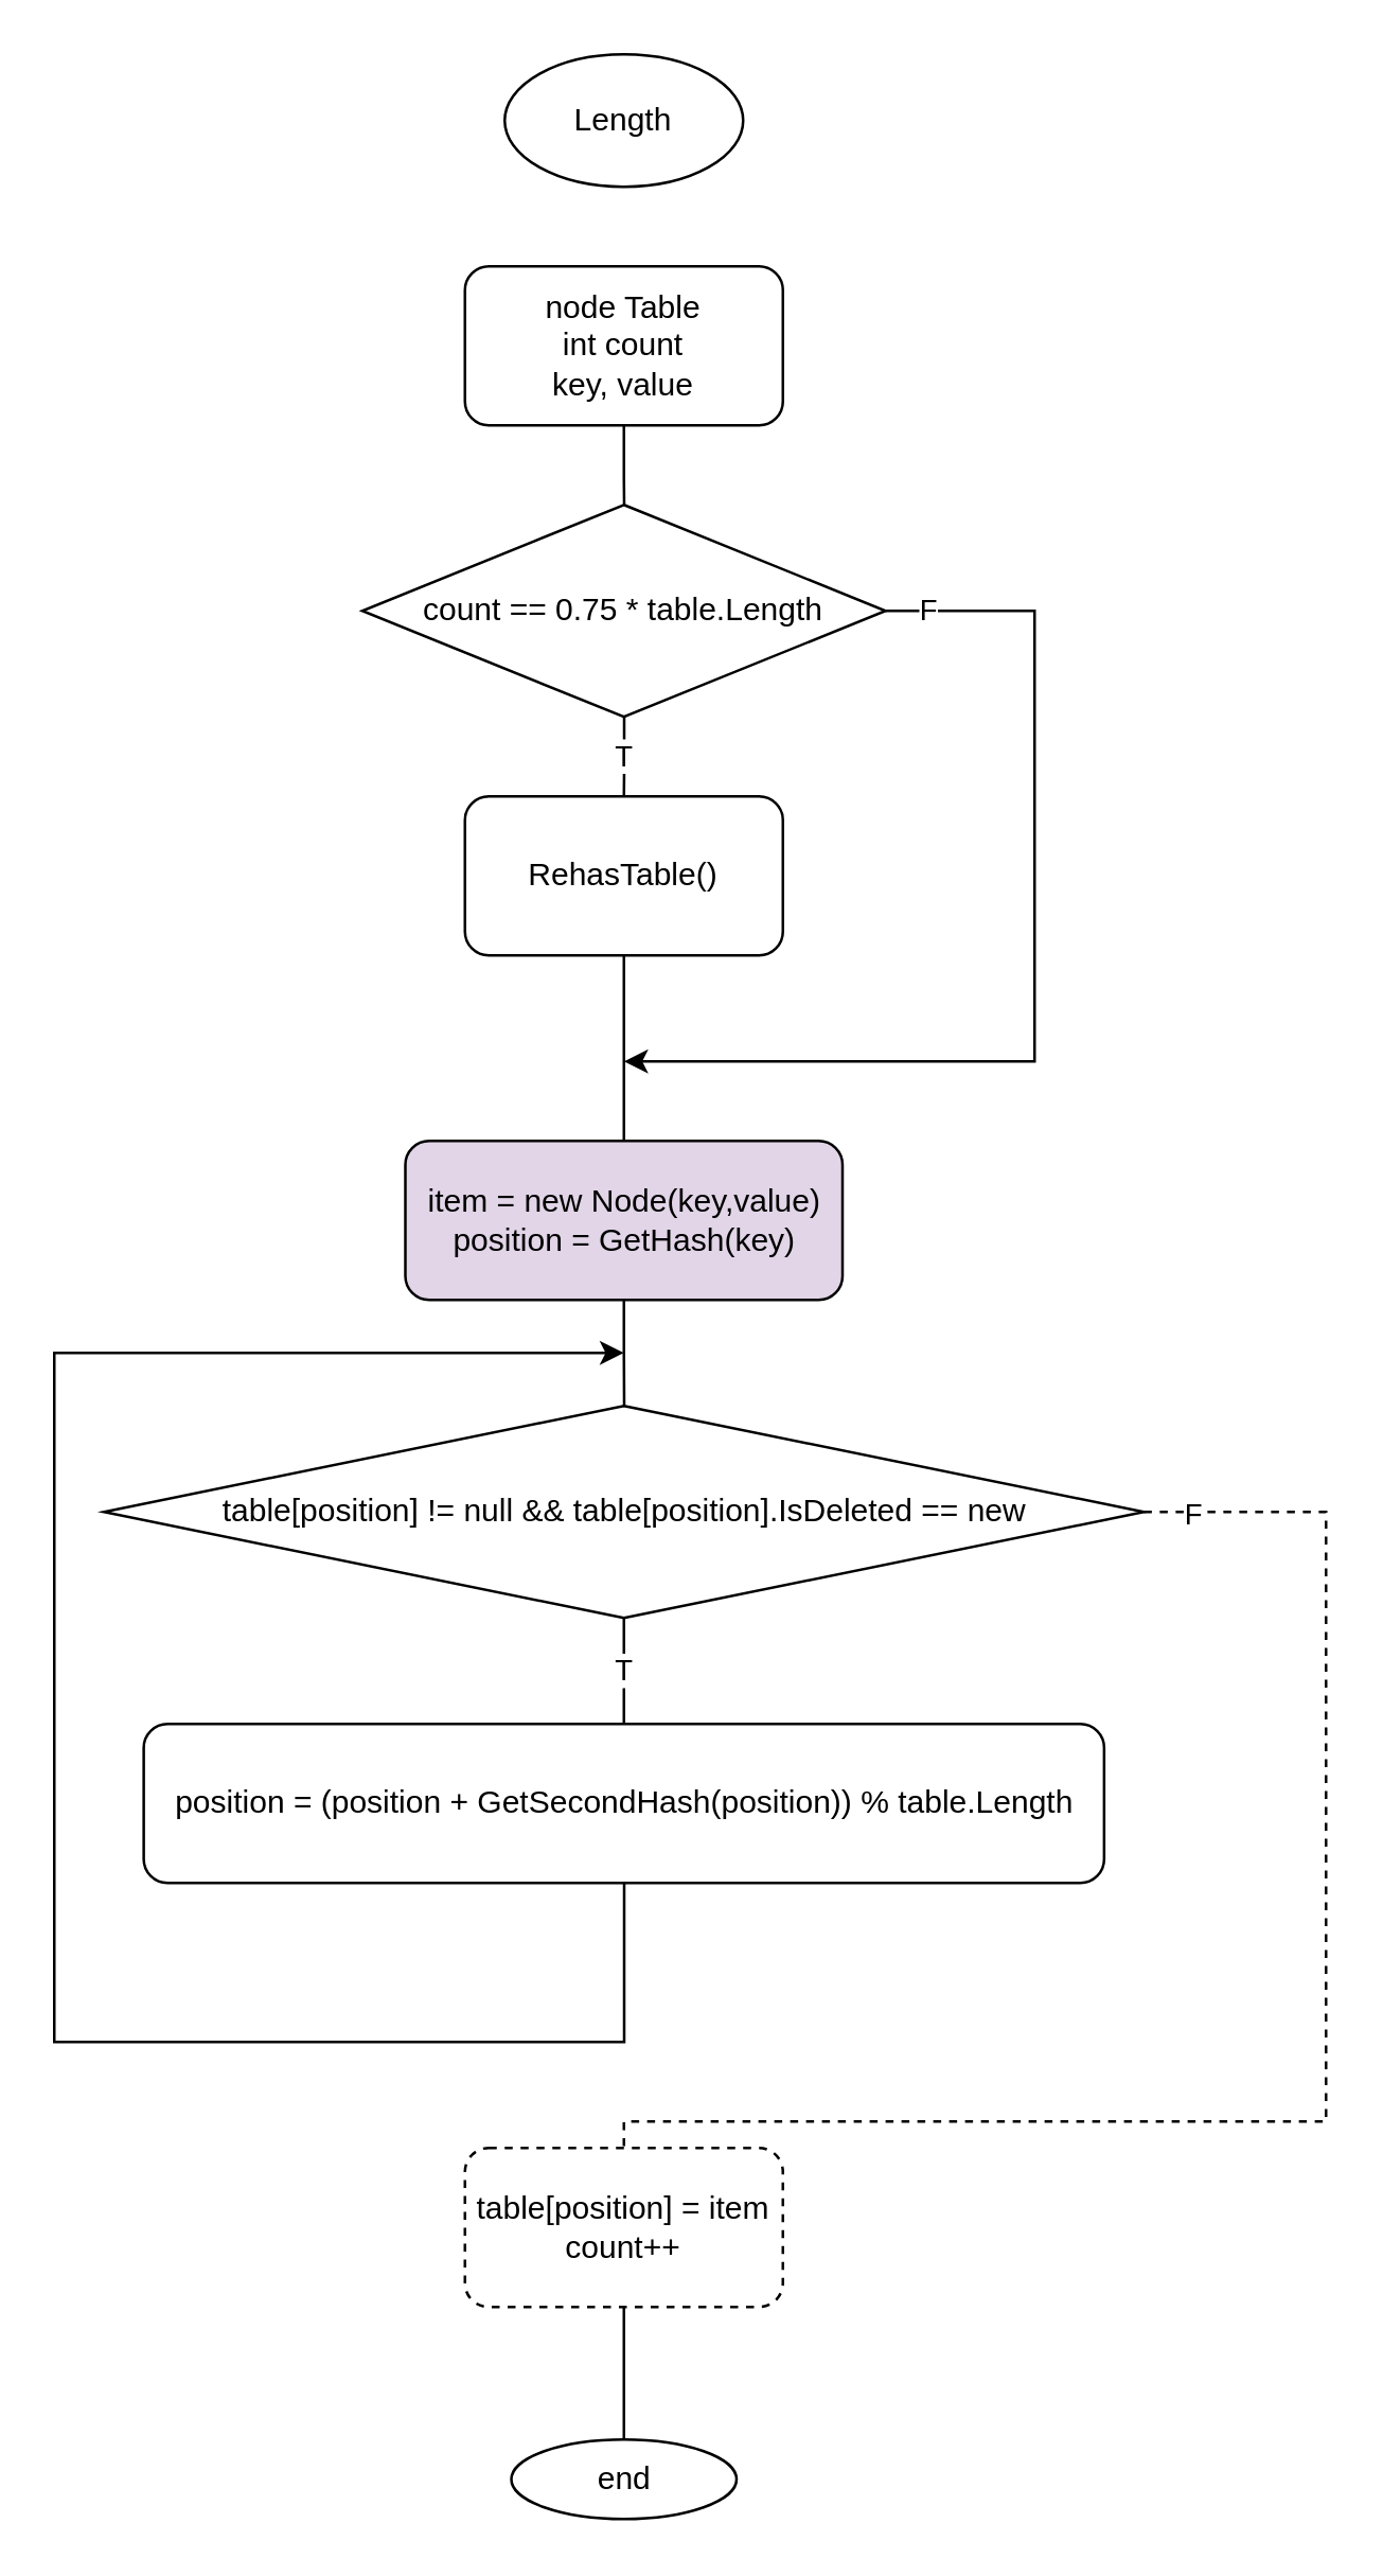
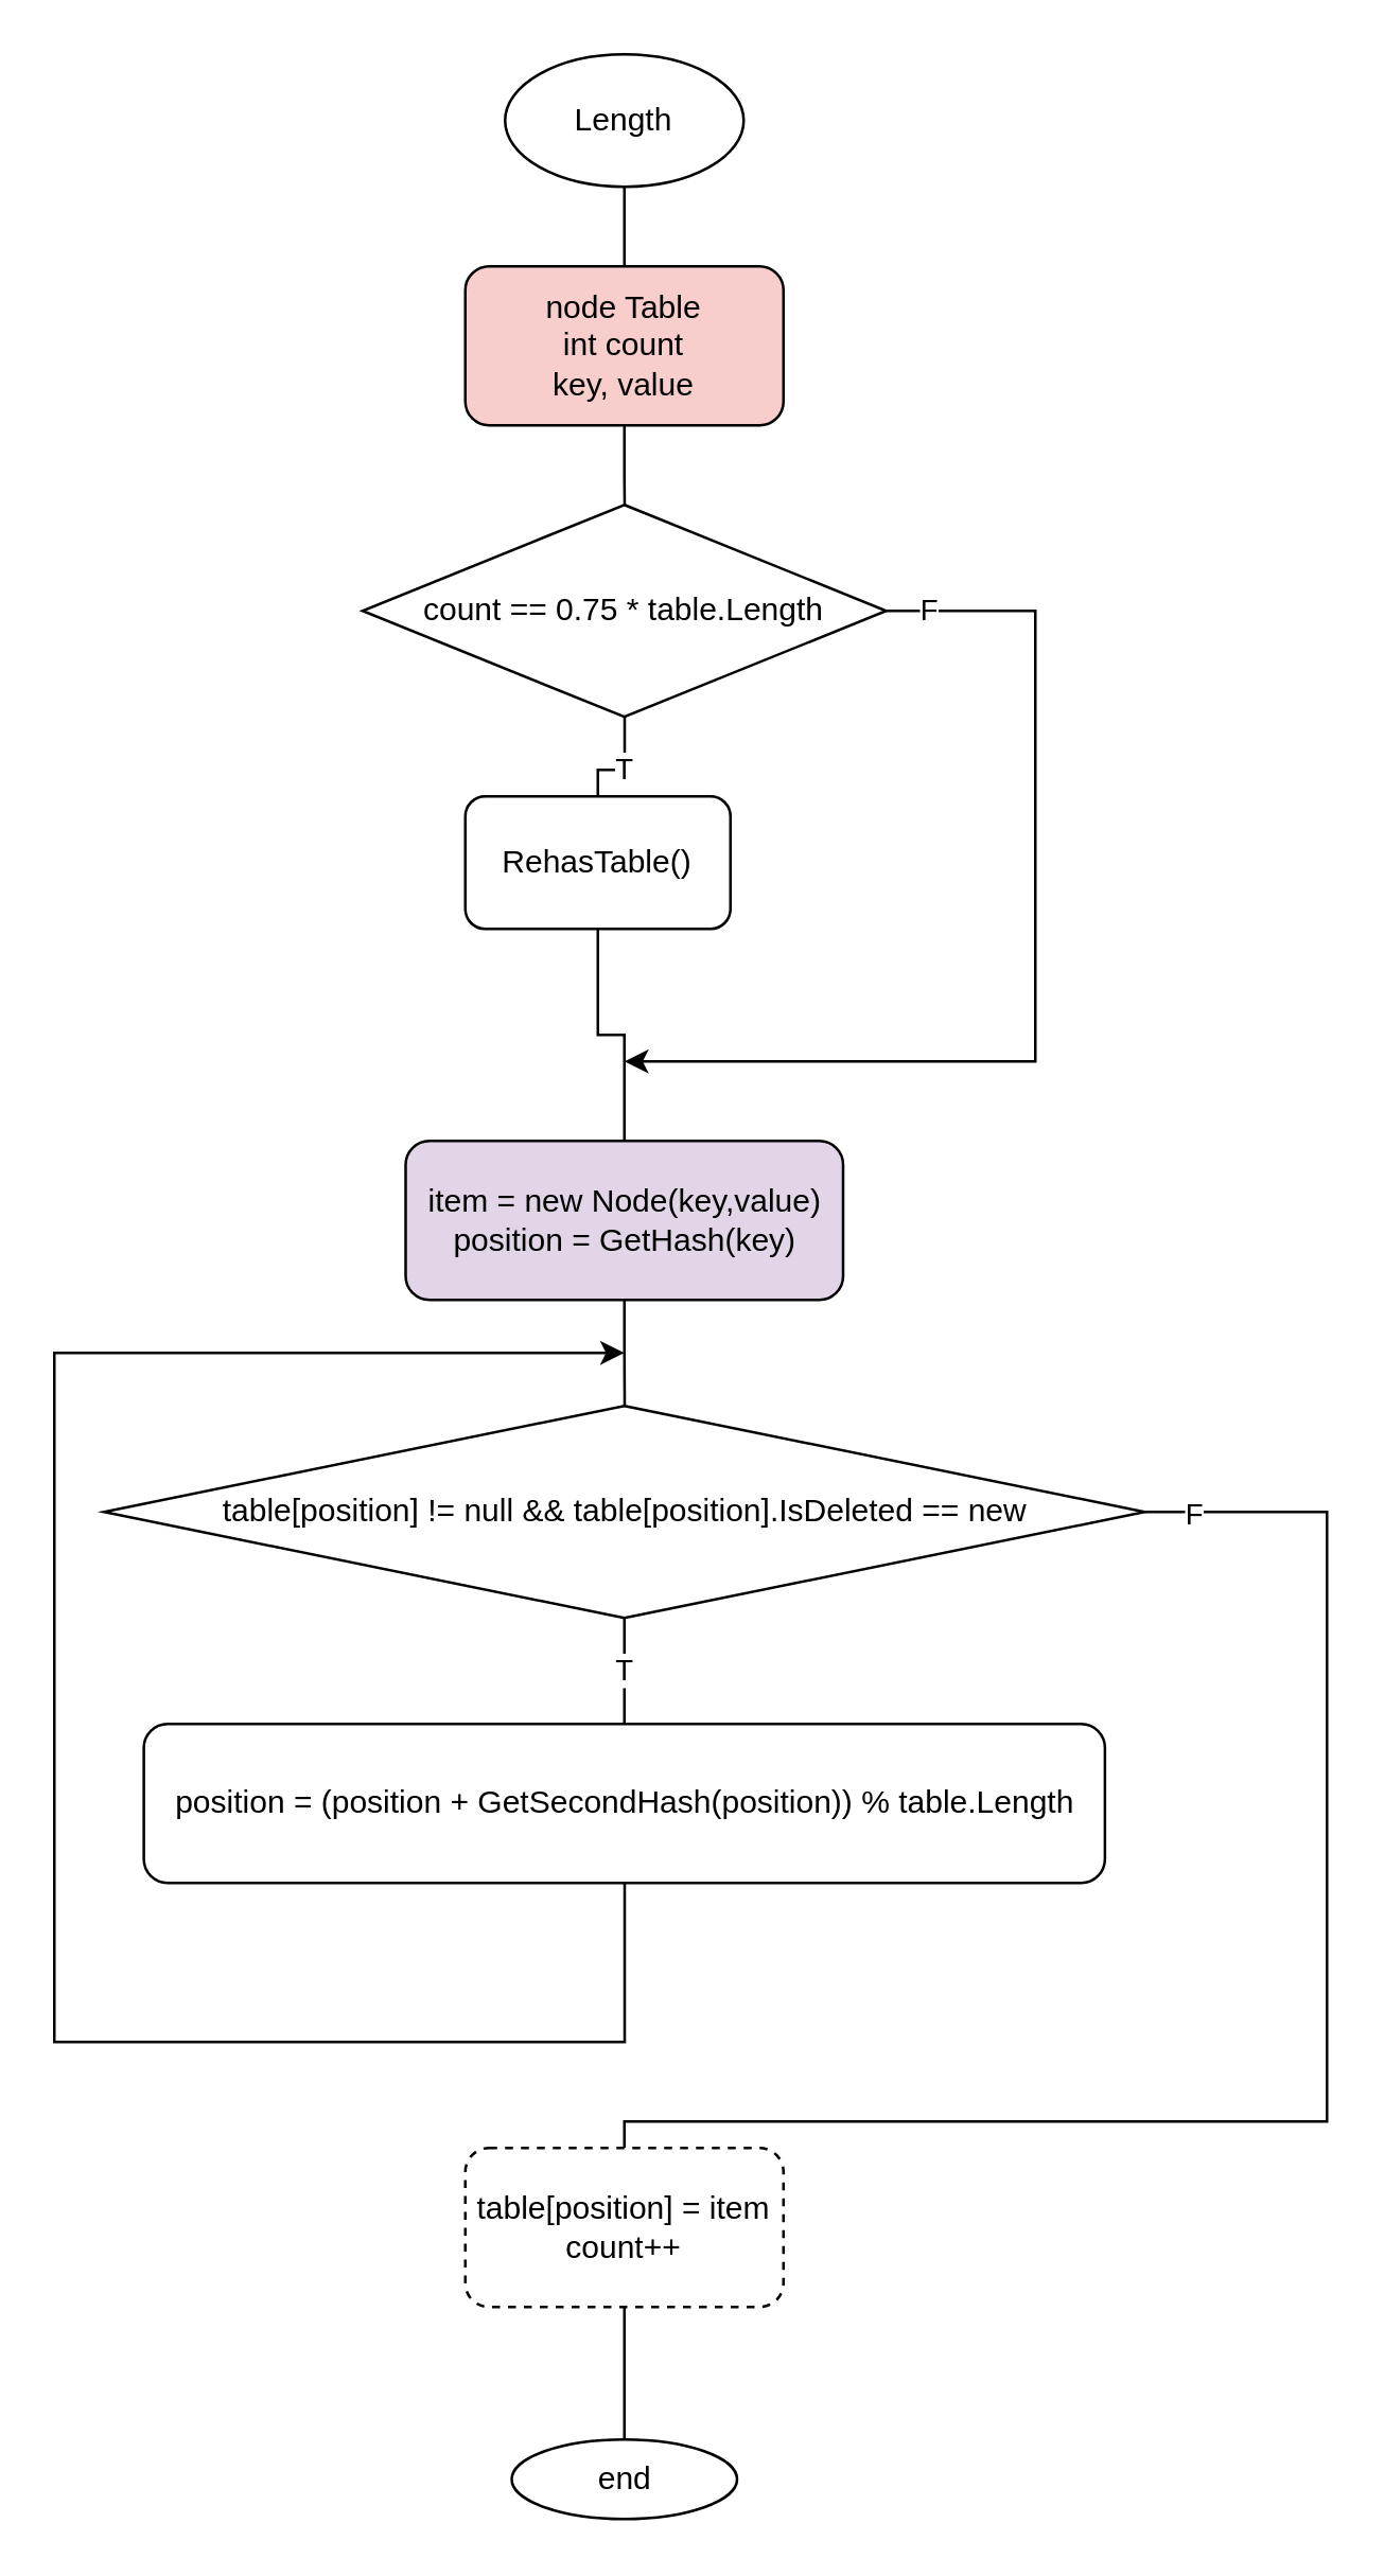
+ <mxCell id="2" value="" style="edgeStyle=orthogonalEdgeStyle;rounded=0;orthogonalLoop=1;jettySize=auto;html=1;endArrow=none;endFill=0;" edge="1" parent="1" source="3" target="5"><mxGeometry relative="1" as="geometry" /></mxCell>
- <mxCell id="5" value="node Table&lt;br&gt;int count&lt;br&gt;key, value" style="rounded=1;whiteSpace=wrap;html=1;" vertex="1" parent="1"><mxGeometry x="175" y="100" width="120" height="60" as="geometry" /></mxCell>
+ <mxCell id="5" value="node Table&lt;br&gt;int count&lt;br&gt;key, value" style="rounded=1;whiteSpace=wrap;html=1;fillColor=#f8cecc;" vertex="1" parent="1"><mxGeometry x="175" y="100" width="120" height="60" as="geometry" /></mxCell>
- <mxCell id="10" value="RehasTable()" style="rounded=1;whiteSpace=wrap;html=1;" vertex="1" parent="1"><mxGeometry x="175" y="300" width="120" height="60" as="geometry" /></mxCell>
+ <mxCell id="10" value="RehasTable()" style="rounded=1;whiteSpace=wrap;html=1;" vertex="1" parent="1"><mxGeometry x="175" y="300" width="100" height="50" as="geometry" /></mxCell>
- <mxCell id="14" style="edgeStyle=orthogonalEdgeStyle;rounded=0;orthogonalLoop=1;jettySize=auto;html=1;endArrow=none;endFill=0;dashed=1;" edge="1" parent="1" source="16" target="19"><mxGeometry relative="1" as="geometry"><Array as="points"><mxPoint x="500" y="570" /><mxPoint x="500" y="800" /><mxPoint x="235" y="800" /></Array></mxGeometry></mxCell>
+ <mxCell id="14" style="edgeStyle=orthogonalEdgeStyle;rounded=0;orthogonalLoop=1;jettySize=auto;html=1;endArrow=none;endFill=0;" edge="1" parent="1" source="16" target="19"><mxGeometry relative="1" as="geometry"><Array as="points"><mxPoint x="500" y="570" /><mxPoint x="500" y="800" /><mxPoint x="235" y="800" /></Array></mxGeometry></mxCell>
